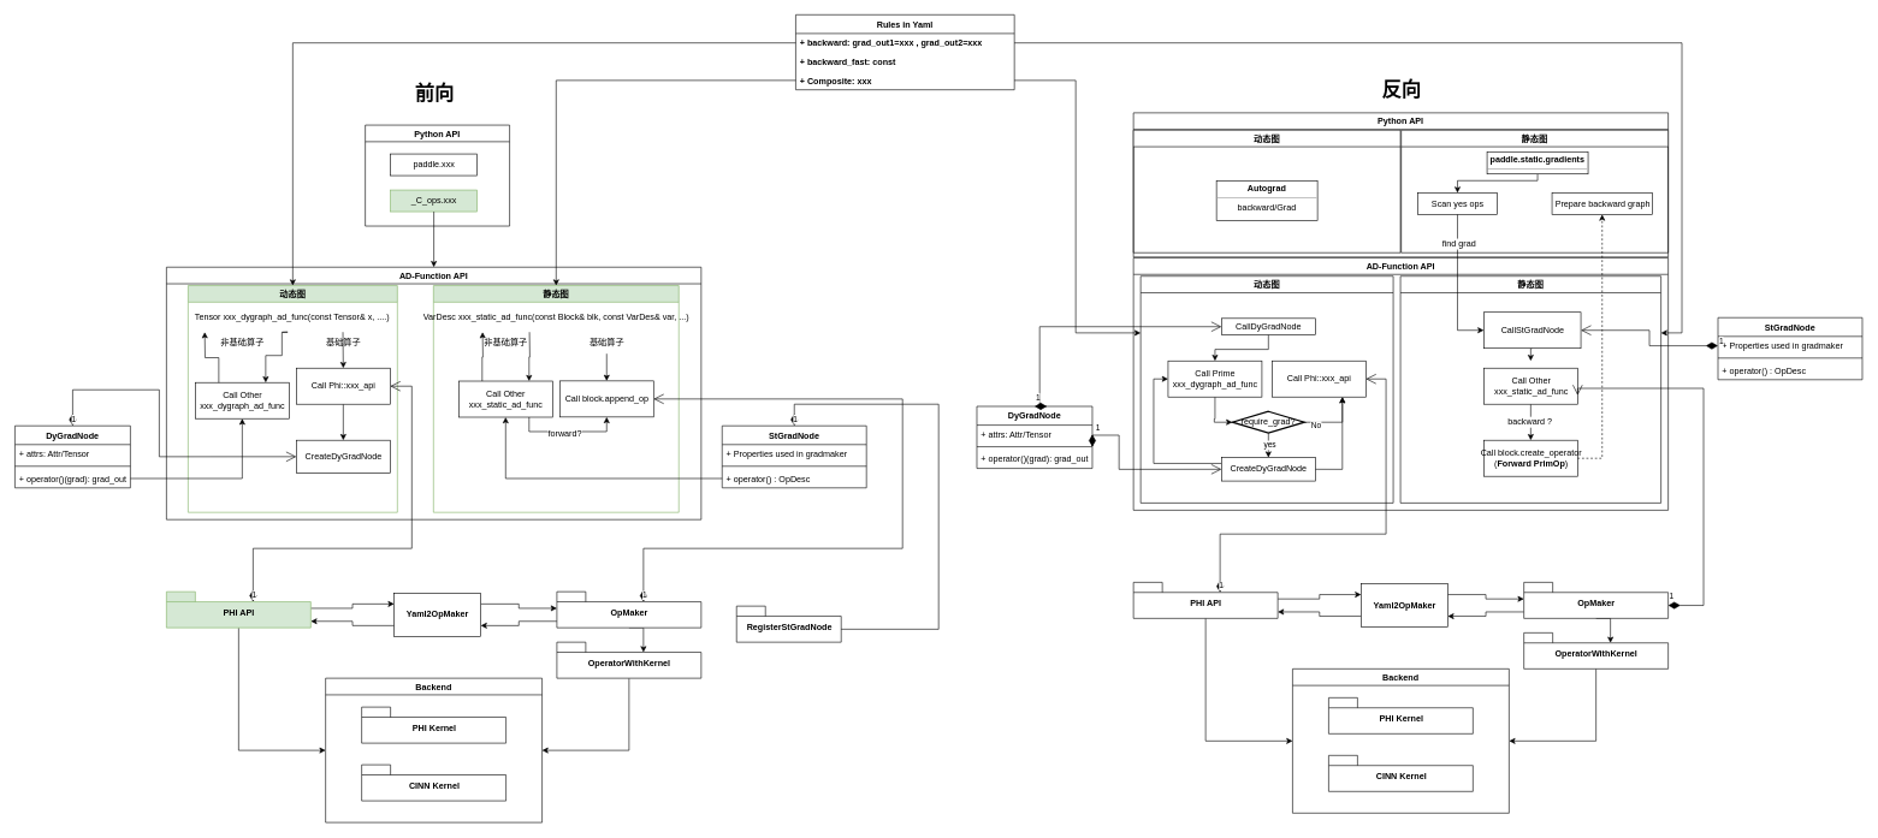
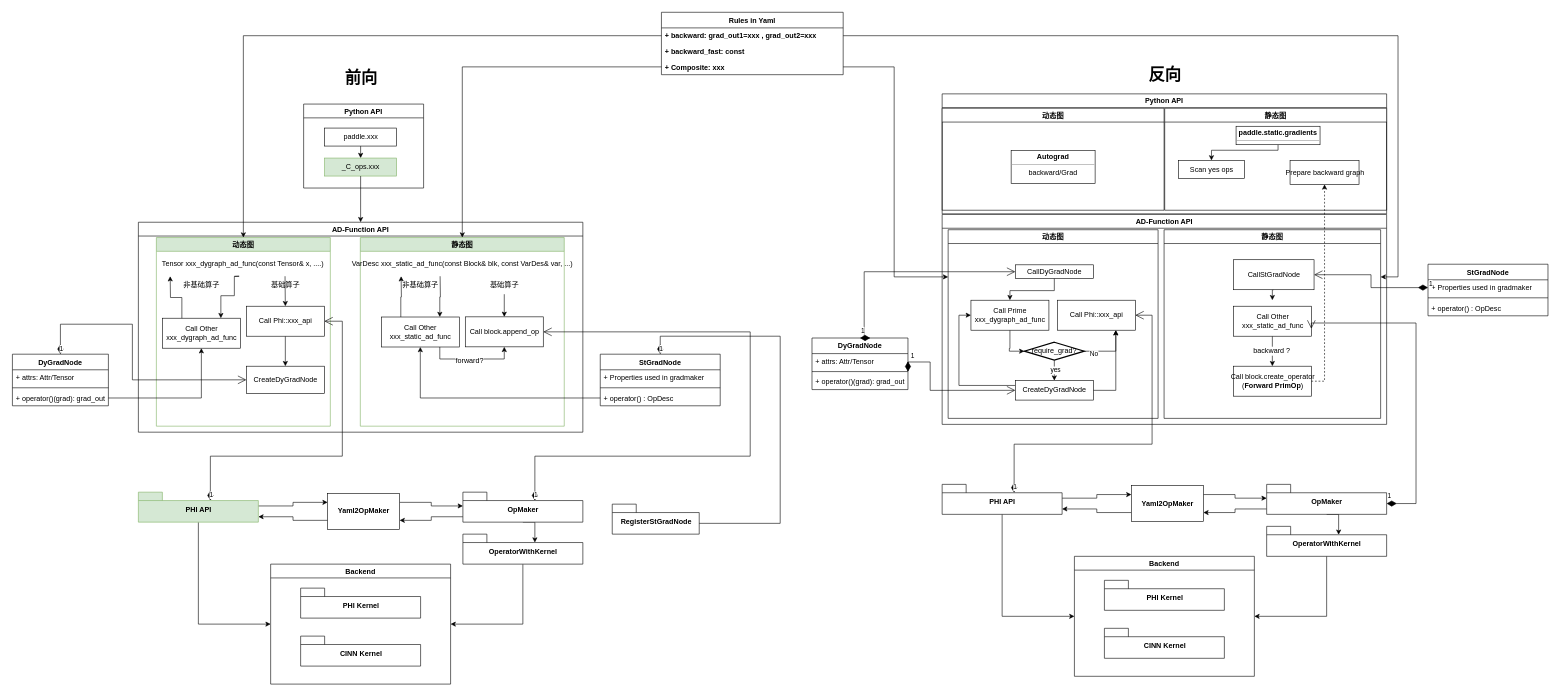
+ <mxCell id="3" style="edgeStyle=orthogonalEdgeStyle;rounded=0;orthogonalLoop=1;jettySize=auto;html=1;exitX=0.5;exitY=1;exitDx=0;exitDy=0;entryX=0.5;entryY=0;entryDx=0;entryDy=0;" parent="2" source="4" target="5" edge="1"><mxGeometry relative="1" as="geometry" /></mxCell>
- <mxCell id="59" value="Prepare backward graph" style="html=1;" vertex="1" parent="55"><mxGeometry x="209" y="87" width="139" height="30" as="geometry" /></mxCell>
+ <mxCell id="59" value="Prepare backward graph" style="html=1;" vertex="1" parent="55"><mxGeometry x="209" y="87" width="115" height="40" as="geometry" /></mxCell>
- <mxCell id="120" style="edgeStyle=orthogonalEdgeStyle;rounded=0;orthogonalLoop=1;jettySize=auto;html=1;exitX=0.5;exitY=1;exitDx=0;exitDy=0;entryX=0;entryY=0.5;entryDx=0;entryDy=0;" edge="1" parent="1" source="58" target="77"><mxGeometry relative="1" as="geometry" /></mxCell>
- <mxCell id="121" value="find grad" style="edgeLabel;html=1;align=center;verticalAlign=middle;resizable=0;points=[];fontSize=12;" vertex="1" connectable="0" parent="120"><mxGeometry x="-0.594" y="1" relative="1" as="geometry"><mxPoint as="offset" /></mxGeometry></mxCell>
